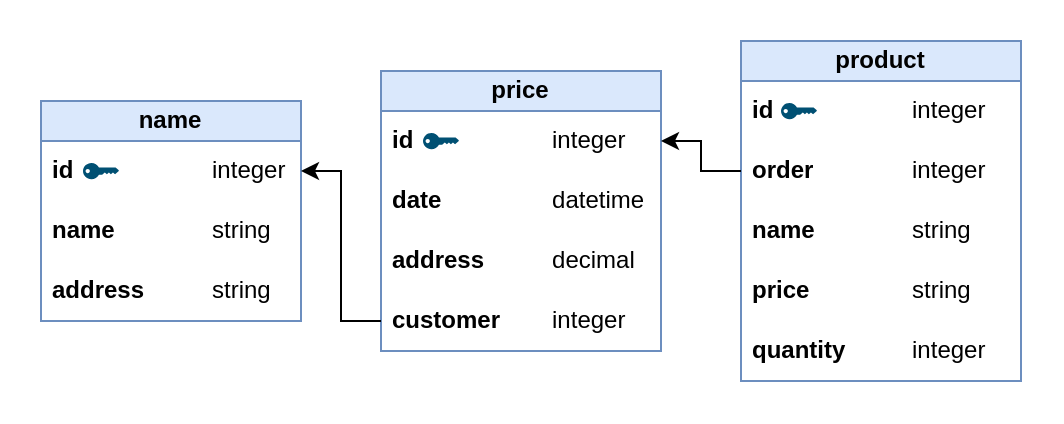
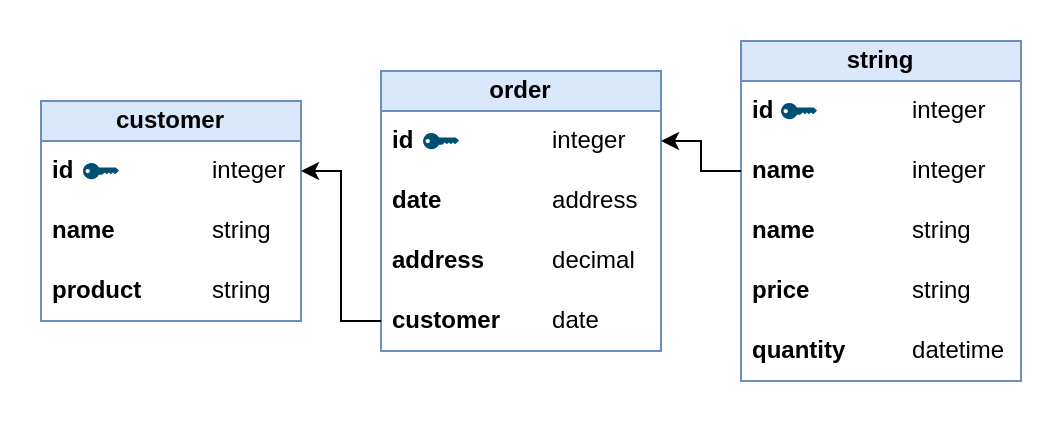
- <mxCell id="7" value="&lt;b&gt;product&lt;/b&gt;" style="swimlane;fontStyle=0;childLayout=stackLayout;horizontal=1;startSize=20;horizontalStack=0;resizeParent=1;resizeParentMax=0;resizeLast=0;collapsible=1;marginBottom=0;whiteSpace=wrap;html=1;fillColor=#dae8fc;strokeColor=#6c8ebf;" parent="1" vertex="1"><mxGeometry x="370" y="20" width="140" height="170" as="geometry" /></mxCell>
+ <mxCell id="7" value="&lt;b&gt;string&lt;/b&gt;" style="swimlane;fontStyle=0;childLayout=stackLayout;horizontal=1;startSize=20;horizontalStack=0;resizeParent=1;resizeParentMax=0;resizeLast=0;collapsible=1;marginBottom=0;whiteSpace=wrap;html=1;fillColor=#dae8fc;strokeColor=#6c8ebf;" parent="1" vertex="1"><mxGeometry x="370" y="20" width="140" height="170" as="geometry" /></mxCell>
- <mxCell id="2" value="&lt;b&gt;price&lt;/b&gt;" style="swimlane;fontStyle=0;childLayout=stackLayout;horizontal=1;startSize=20;horizontalStack=0;resizeParent=1;resizeParentMax=0;resizeLast=0;collapsible=1;marginBottom=0;whiteSpace=wrap;html=1;fillColor=#dae8fc;strokeColor=#6c8ebf;" parent="1" vertex="1"><mxGeometry x="190" y="35" width="140" height="140" as="geometry" /></mxCell>
+ <mxCell id="2" value="&lt;b&gt;order&lt;/b&gt;" style="swimlane;fontStyle=0;childLayout=stackLayout;horizontal=1;startSize=20;horizontalStack=0;resizeParent=1;resizeParentMax=0;resizeLast=0;collapsible=1;marginBottom=0;whiteSpace=wrap;html=1;fillColor=#dae8fc;strokeColor=#6c8ebf;" parent="1" vertex="1"><mxGeometry x="190" y="35" width="140" height="140" as="geometry" /></mxCell>
- <mxCell id="13" value="&lt;b&gt;name&lt;/b&gt;" style="swimlane;fontStyle=0;childLayout=stackLayout;horizontal=1;startSize=20;horizontalStack=0;resizeParent=1;resizeParentMax=0;resizeLast=0;collapsible=1;marginBottom=0;whiteSpace=wrap;html=1;fillColor=#dae8fc;strokeColor=#6c8ebf;" parent="1" vertex="1"><mxGeometry x="20" y="50" width="130" height="110" as="geometry" /></mxCell>
+ <mxCell id="13" value="&lt;b&gt;customer&lt;/b&gt;" style="swimlane;fontStyle=0;childLayout=stackLayout;horizontal=1;startSize=20;horizontalStack=0;resizeParent=1;resizeParentMax=0;resizeLast=0;collapsible=1;marginBottom=0;whiteSpace=wrap;html=1;fillColor=#dae8fc;strokeColor=#6c8ebf;" parent="1" vertex="1"><mxGeometry x="20" y="50" width="130" height="110" as="geometry" /></mxCell>
- <mxCell id="9" value="&lt;b&gt;order&lt;/b&gt;&lt;span style=&quot;white-space: pre;&quot;&gt;&#09;&lt;/span&gt;&lt;span style=&quot;white-space: pre;&quot;&gt;&#09;&lt;/span&gt;integer" style="text;strokeColor=none;fillColor=none;align=left;verticalAlign=middle;spacingLeft=4;spacingRight=4;overflow=hidden;points=[[0,0.5],[1,0.5]];portConstraint=eastwest;rotatable=0;whiteSpace=wrap;html=1;" parent="7" vertex="1"><mxGeometry y="50" width="140" height="30" as="geometry" /></mxCell>
+ <mxCell id="9" value="&lt;b&gt;name&lt;/b&gt;&lt;span style=&quot;white-space: pre;&quot;&gt;&#09;&lt;/span&gt;&lt;span style=&quot;white-space: pre;&quot;&gt;&#09;&lt;/span&gt;integer" style="text;strokeColor=none;fillColor=none;align=left;verticalAlign=middle;spacingLeft=4;spacingRight=4;overflow=hidden;points=[[0,0.5],[1,0.5]];portConstraint=eastwest;rotatable=0;whiteSpace=wrap;html=1;" parent="7" vertex="1"><mxGeometry y="50" width="140" height="30" as="geometry" /></mxCell>
- <mxCell id="4" value="&lt;b&gt;date&lt;/b&gt;&lt;span style=&quot;white-space: pre;&quot;&gt;&#09;&lt;/span&gt;&lt;span style=&quot;white-space: pre;&quot;&gt;&#09;&lt;/span&gt;&lt;span style=&quot;white-space: pre;&quot;&gt;&#09;&lt;/span&gt;datetime" style="text;strokeColor=none;fillColor=none;align=left;verticalAlign=middle;spacingLeft=4;spacingRight=4;overflow=hidden;points=[[0,0.5],[1,0.5]];portConstraint=eastwest;rotatable=0;whiteSpace=wrap;html=1;" parent="2" vertex="1"><mxGeometry y="50" width="140" height="30" as="geometry" /></mxCell>
+ <mxCell id="4" value="&lt;b&gt;date&lt;/b&gt;&lt;span style=&quot;white-space: pre;&quot;&gt;&#09;&lt;/span&gt;&lt;span style=&quot;white-space: pre;&quot;&gt;&#09;&lt;/span&gt;&lt;span style=&quot;white-space: pre;&quot;&gt;&#09;&lt;/span&gt;address" style="text;strokeColor=none;fillColor=none;align=left;verticalAlign=middle;spacingLeft=4;spacingRight=4;overflow=hidden;points=[[0,0.5],[1,0.5]];portConstraint=eastwest;rotatable=0;whiteSpace=wrap;html=1;" parent="2" vertex="1"><mxGeometry y="50" width="140" height="30" as="geometry" /></mxCell>
- <mxCell id="16" value="&lt;b&gt;address&lt;/b&gt;&lt;span style=&quot;white-space: pre;&quot;&gt;&#09;&lt;/span&gt;&lt;span style=&quot;white-space: pre;&quot;&gt;&#09;&lt;/span&gt;string" style="text;strokeColor=none;fillColor=none;align=left;verticalAlign=middle;spacingLeft=4;spacingRight=4;overflow=hidden;points=[[0,0.5],[1,0.5]];portConstraint=eastwest;rotatable=0;whiteSpace=wrap;html=1;" parent="13" vertex="1"><mxGeometry y="80" width="130" height="30" as="geometry" /></mxCell>
+ <mxCell id="16" value="&lt;b&gt;product&lt;/b&gt;&lt;span style=&quot;white-space: pre;&quot;&gt;&#09;&lt;/span&gt;&lt;span style=&quot;white-space: pre;&quot;&gt;&#09;&lt;/span&gt;string" style="text;strokeColor=none;fillColor=none;align=left;verticalAlign=middle;spacingLeft=4;spacingRight=4;overflow=hidden;points=[[0,0.5],[1,0.5]];portConstraint=eastwest;rotatable=0;whiteSpace=wrap;html=1;" parent="13" vertex="1"><mxGeometry y="80" width="130" height="30" as="geometry" /></mxCell>
- <mxCell id="6" value="&lt;b&gt;customer&lt;/b&gt;&lt;span style=&quot;white-space: pre;&quot;&gt;&#09;&lt;/span&gt;integer" style="text;strokeColor=none;fillColor=none;align=left;verticalAlign=middle;spacingLeft=4;spacingRight=4;overflow=hidden;points=[[0,0.5],[1,0.5]];portConstraint=eastwest;rotatable=0;whiteSpace=wrap;html=1;" parent="2" vertex="1"><mxGeometry y="110" width="140" height="30" as="geometry" /></mxCell>
+ <mxCell id="6" value="&lt;b&gt;customer&lt;/b&gt;&lt;span style=&quot;white-space: pre;&quot;&gt;&#09;&lt;/span&gt;date" style="text;strokeColor=none;fillColor=none;align=left;verticalAlign=middle;spacingLeft=4;spacingRight=4;overflow=hidden;points=[[0,0.5],[1,0.5]];portConstraint=eastwest;rotatable=0;whiteSpace=wrap;html=1;" parent="2" vertex="1"><mxGeometry y="110" width="140" height="30" as="geometry" /></mxCell>
- <mxCell id="12" value="&lt;b&gt;quantity&lt;/b&gt;&lt;span style=&quot;white-space: pre;&quot;&gt;&#09;&lt;/span&gt;&lt;span style=&quot;white-space: pre;&quot;&gt;&#09;&lt;/span&gt;integer" style="text;strokeColor=none;fillColor=none;align=left;verticalAlign=middle;spacingLeft=4;spacingRight=4;overflow=hidden;points=[[0,0.5],[1,0.5]];portConstraint=eastwest;rotatable=0;whiteSpace=wrap;html=1;" parent="7" vertex="1"><mxGeometry y="140" width="140" height="30" as="geometry" /></mxCell>
+ <mxCell id="12" value="&lt;b&gt;quantity&lt;/b&gt;&lt;span style=&quot;white-space: pre;&quot;&gt;&#09;&lt;/span&gt;&lt;span style=&quot;white-space: pre;&quot;&gt;&#09;&lt;/span&gt;datetime" style="text;strokeColor=none;fillColor=none;align=left;verticalAlign=middle;spacingLeft=4;spacingRight=4;overflow=hidden;points=[[0,0.5],[1,0.5]];portConstraint=eastwest;rotatable=0;whiteSpace=wrap;html=1;" parent="7" vertex="1"><mxGeometry y="140" width="140" height="30" as="geometry" /></mxCell>
